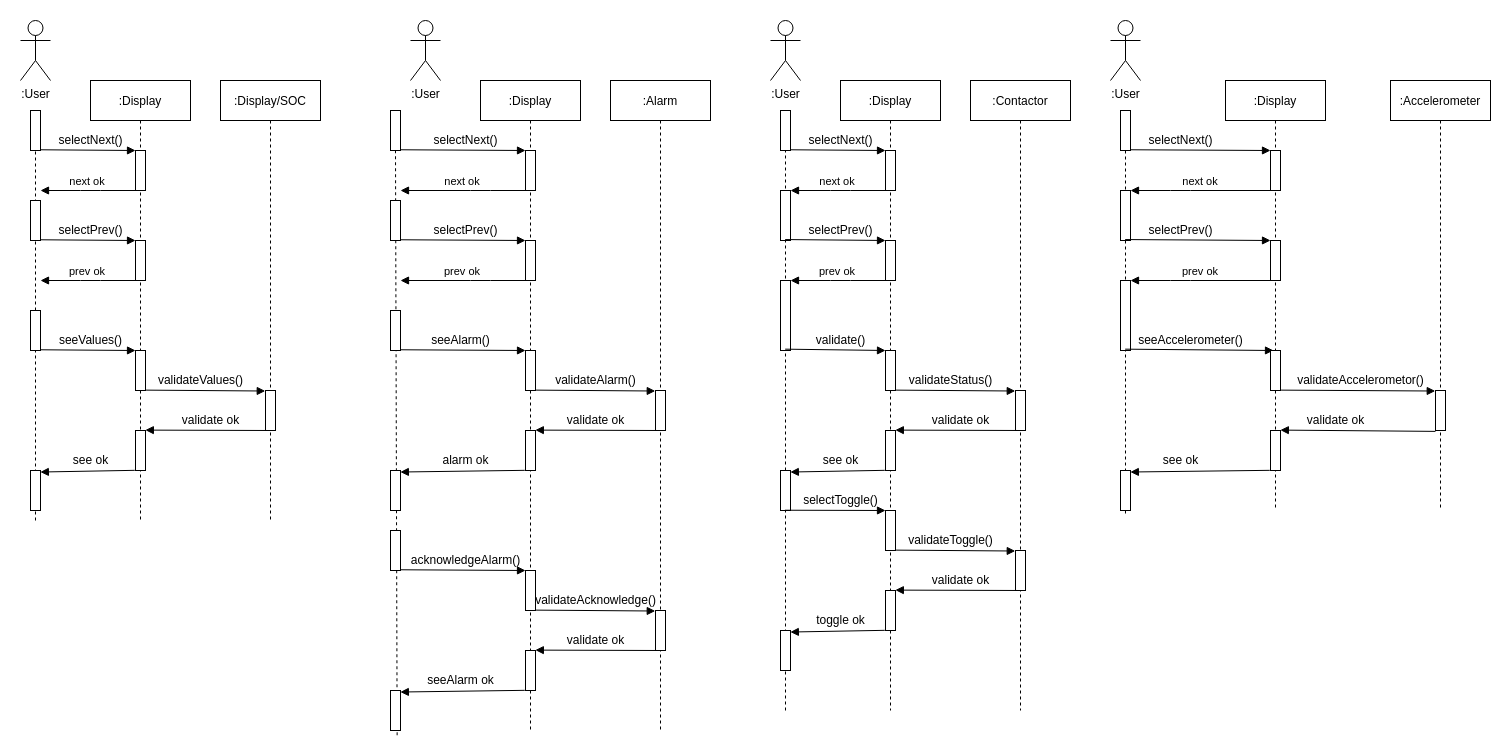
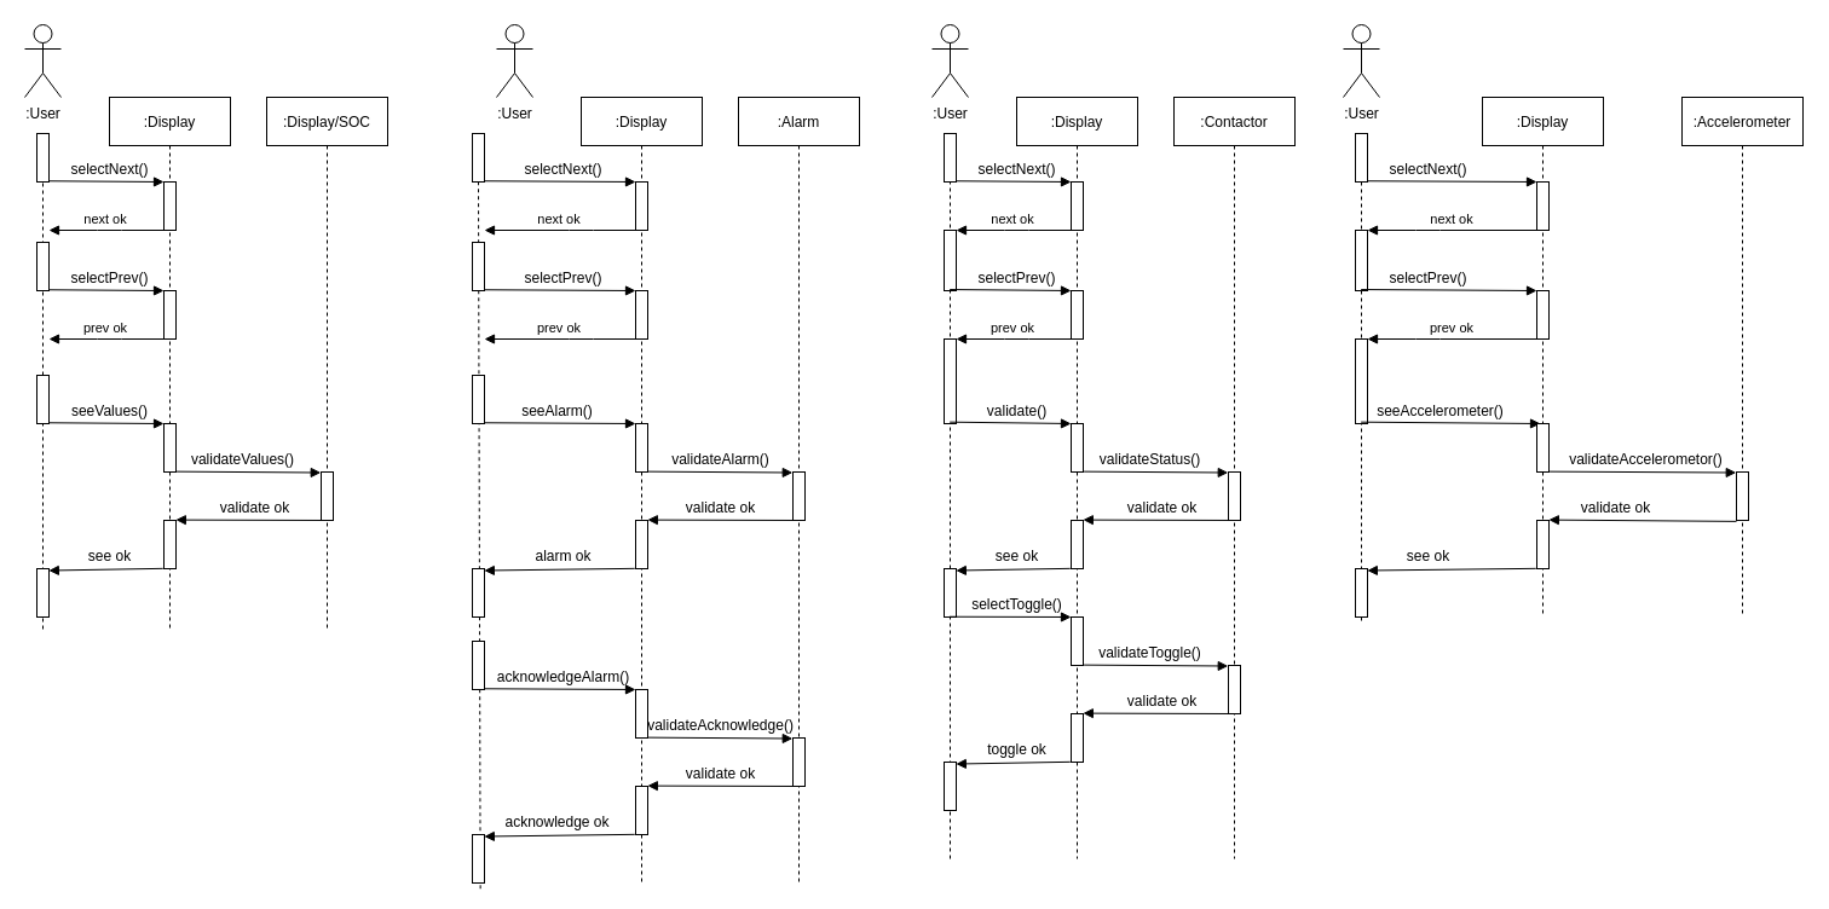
- <mxCell id="107" value="seeAlarm ok" style="text;html=1;align=center;verticalAlign=middle;resizable=0;points=[];autosize=1;" parent="1" vertex="1"><mxGeometry x="410" y="670" width="100" height="20" as="geometry" /></mxCell>
+ <mxCell id="107" value="acknowledge ok" style="text;html=1;align=center;verticalAlign=middle;resizable=0;points=[];autosize=1;" parent="1" vertex="1"><mxGeometry x="410" y="670" width="100" height="20" as="geometry" /></mxCell>
